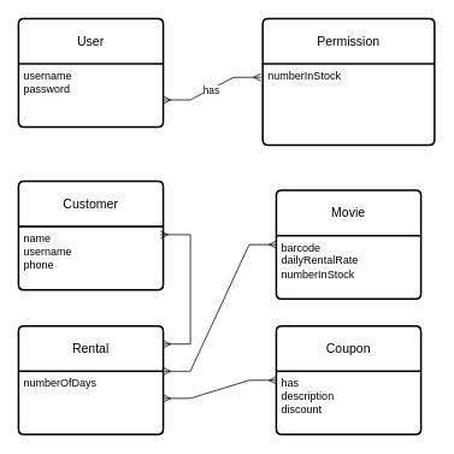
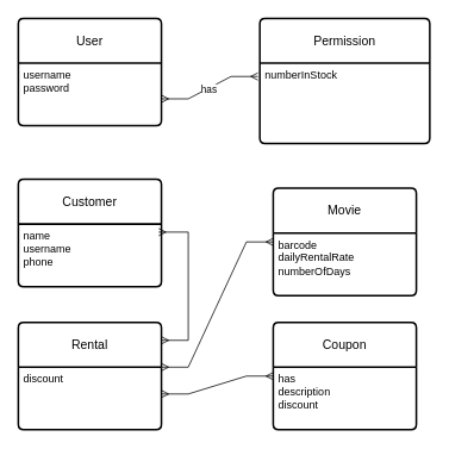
- <mxCell id="9" value="barcode&lt;div&gt;dailyRentalRate&lt;/div&gt;&lt;div&gt;numberInStock&lt;/div&gt;" style="align=left;strokeColor=none;fillColor=none;spacingLeft=4;spacingRight=4;fontSize=12;verticalAlign=top;resizable=0;rotatable=0;part=1;html=1;whiteSpace=wrap;" vertex="1" parent="8"><mxGeometry y="50" width="160" height="70" as="geometry" /></mxCell>
+ <mxCell id="9" value="barcode&lt;div&gt;dailyRentalRate&lt;/div&gt;&lt;div&gt;numberOfDays&lt;/div&gt;" style="align=left;strokeColor=none;fillColor=none;spacingLeft=4;spacingRight=4;fontSize=12;verticalAlign=top;resizable=0;rotatable=0;part=1;html=1;whiteSpace=wrap;" vertex="1" parent="8"><mxGeometry y="50" width="160" height="70" as="geometry" /></mxCell>
- <mxCell id="13" value="numberOfDays" style="align=left;strokeColor=none;fillColor=none;spacingLeft=4;spacingRight=4;fontSize=12;verticalAlign=top;resizable=0;rotatable=0;part=1;html=1;whiteSpace=wrap;" vertex="1" parent="12"><mxGeometry y="50" width="160" height="70" as="geometry" /></mxCell>
+ <mxCell id="13" value="discount" style="align=left;strokeColor=none;fillColor=none;spacingLeft=4;spacingRight=4;fontSize=12;verticalAlign=top;resizable=0;rotatable=0;part=1;html=1;whiteSpace=wrap;" vertex="1" parent="12"><mxGeometry y="50" width="160" height="70" as="geometry" /></mxCell>
